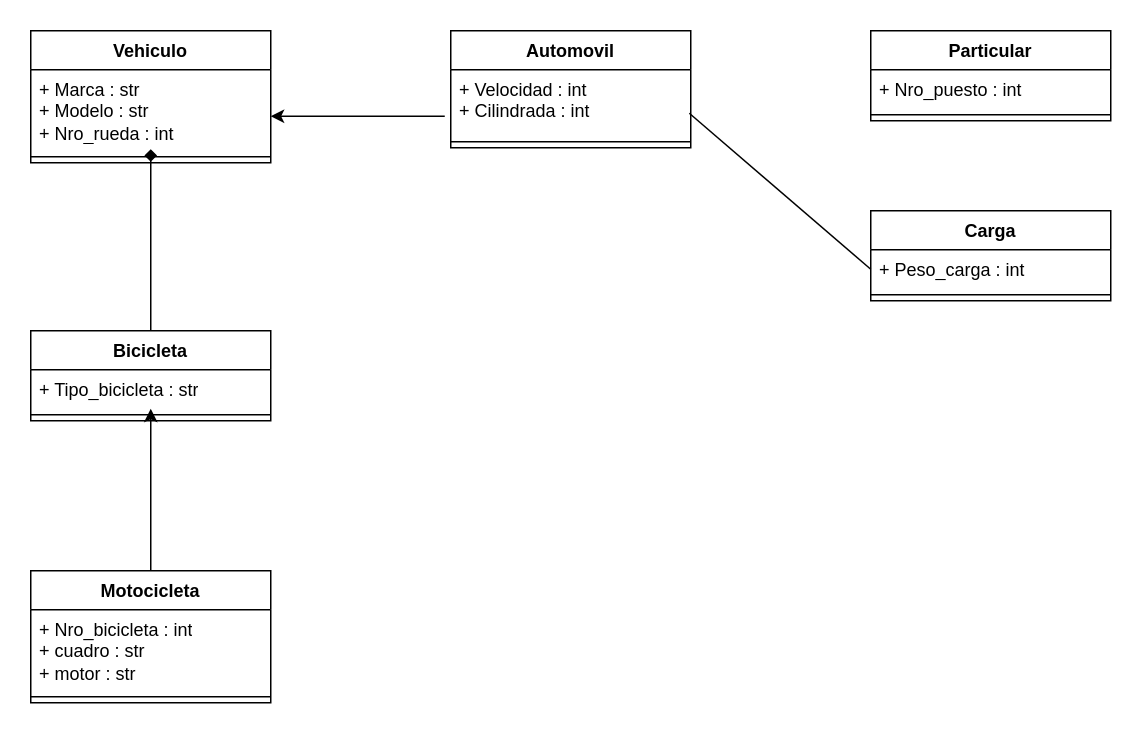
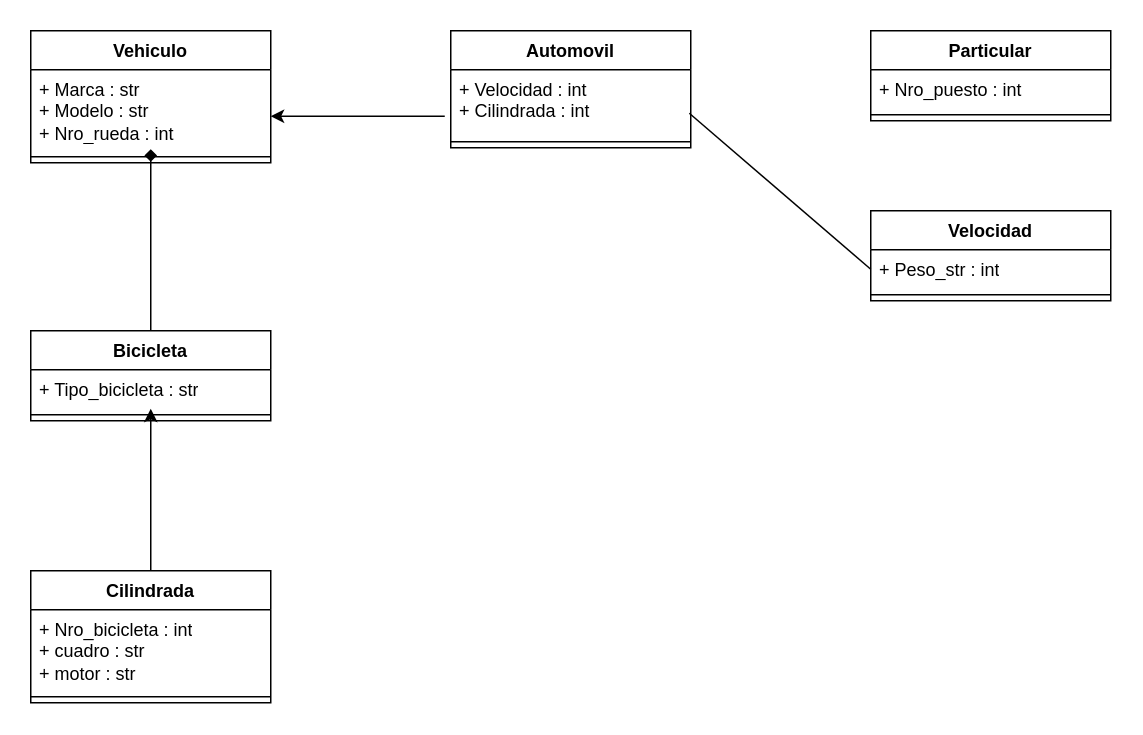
- <mxCell id="12" value="Carga" style="swimlane;fontStyle=1;align=center;verticalAlign=top;childLayout=stackLayout;horizontal=1;startSize=26;horizontalStack=0;resizeParent=1;resizeParentMax=0;resizeLast=0;collapsible=1;marginBottom=0;whiteSpace=wrap;html=1;" vertex="1" parent="1"><mxGeometry x="580" y="140" width="160" height="60" as="geometry" /></mxCell>
+ <mxCell id="12" value="Velocidad" style="swimlane;fontStyle=1;align=center;verticalAlign=top;childLayout=stackLayout;horizontal=1;startSize=26;horizontalStack=0;resizeParent=1;resizeParentMax=0;resizeLast=0;collapsible=1;marginBottom=0;whiteSpace=wrap;html=1;" vertex="1" parent="1"><mxGeometry x="580" y="140" width="160" height="60" as="geometry" /></mxCell>
- <mxCell id="13" value="+ Peso_carga : int" style="text;strokeColor=none;fillColor=none;align=left;verticalAlign=top;spacingLeft=4;spacingRight=4;overflow=hidden;rotatable=0;points=[[0,0.5],[1,0.5]];portConstraint=eastwest;whiteSpace=wrap;html=1;" vertex="1" parent="12"><mxGeometry y="26" width="160" height="26" as="geometry" /></mxCell>
+ <mxCell id="13" value="+ Peso_str : int" style="text;strokeColor=none;fillColor=none;align=left;verticalAlign=top;spacingLeft=4;spacingRight=4;overflow=hidden;rotatable=0;points=[[0,0.5],[1,0.5]];portConstraint=eastwest;whiteSpace=wrap;html=1;" vertex="1" parent="12"><mxGeometry y="26" width="160" height="26" as="geometry" /></mxCell>
- <mxCell id="20" value="Motocicleta" style="swimlane;fontStyle=1;align=center;verticalAlign=top;childLayout=stackLayout;horizontal=1;startSize=26;horizontalStack=0;resizeParent=1;resizeParentMax=0;resizeLast=0;collapsible=1;marginBottom=0;whiteSpace=wrap;html=1;" vertex="1" parent="1"><mxGeometry x="20" y="380" width="160" height="88" as="geometry" /></mxCell>
+ <mxCell id="20" value="Cilindrada" style="swimlane;fontStyle=1;align=center;verticalAlign=top;childLayout=stackLayout;horizontal=1;startSize=26;horizontalStack=0;resizeParent=1;resizeParentMax=0;resizeLast=0;collapsible=1;marginBottom=0;whiteSpace=wrap;html=1;" vertex="1" parent="1"><mxGeometry x="20" y="380" width="160" height="88" as="geometry" /></mxCell>
